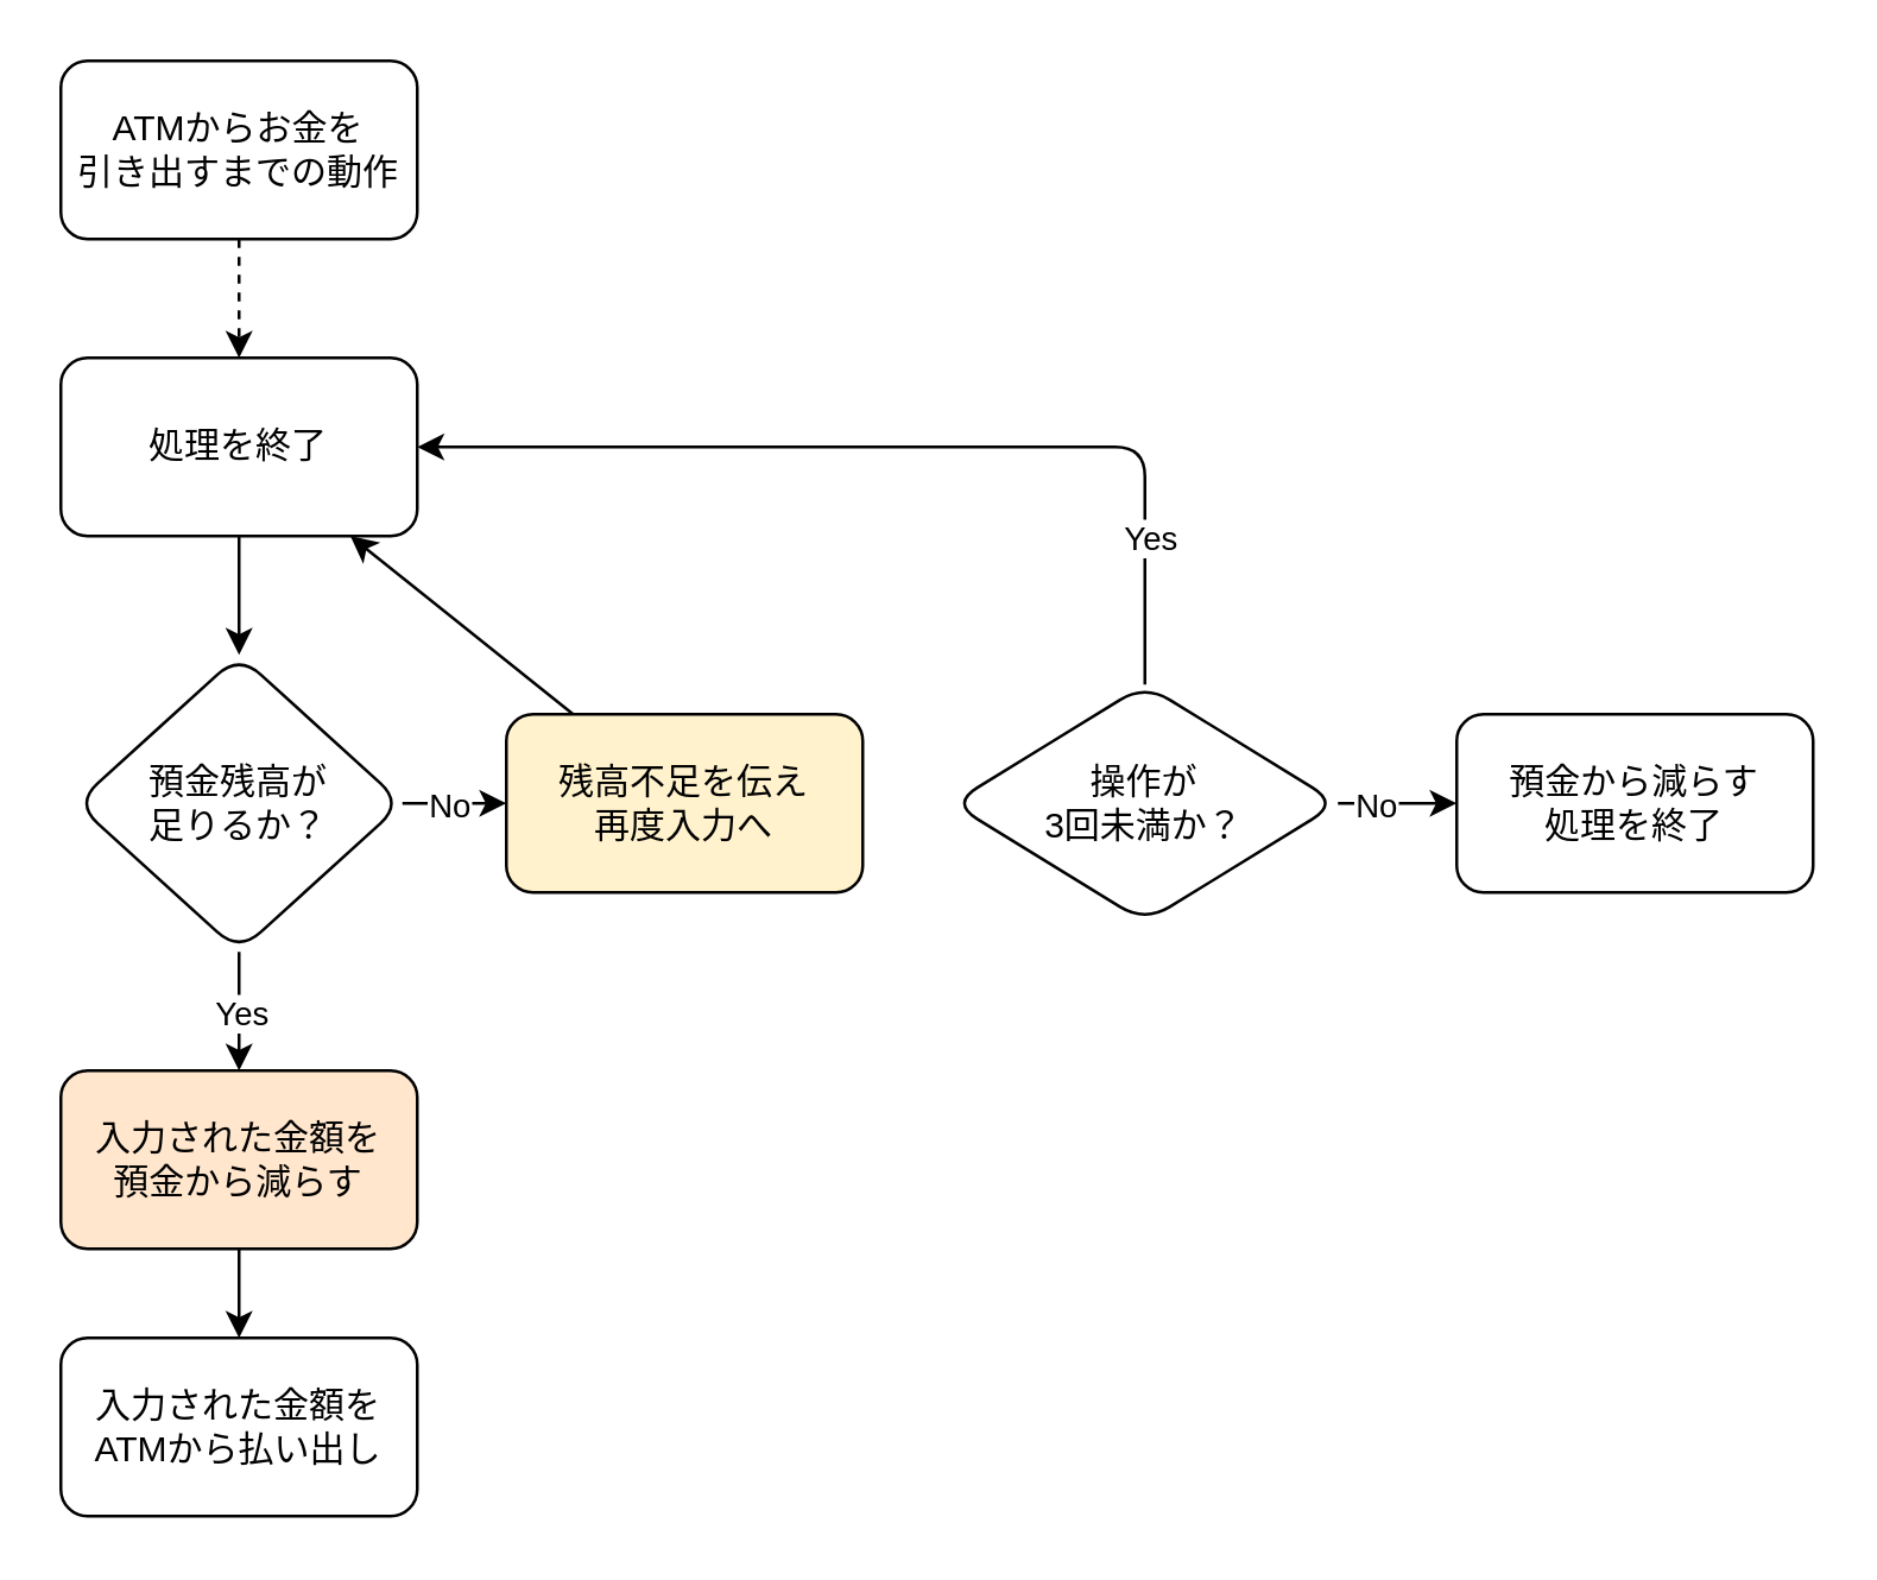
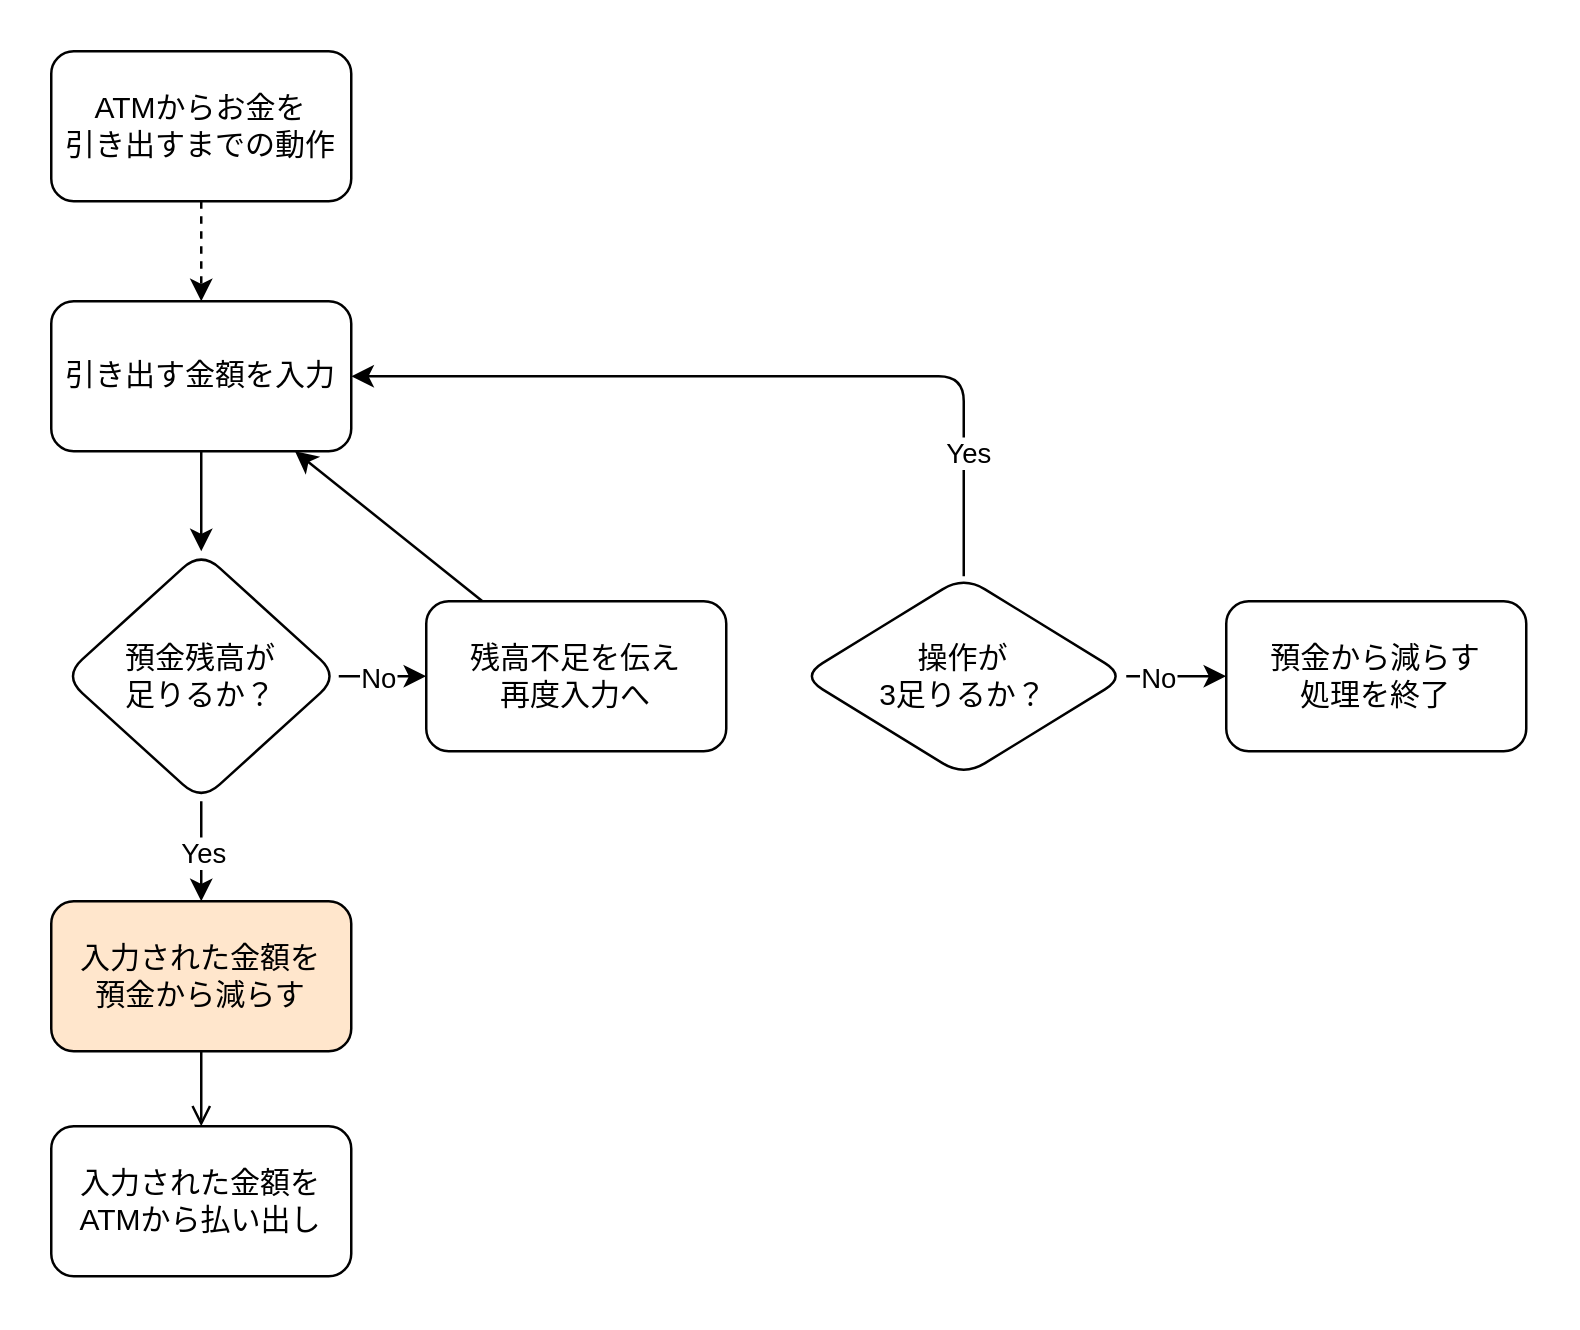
- <mxCell id="5" value="処理を終了" style="whiteSpace=wrap;html=1;rounded=1;" parent="1" vertex="1"><mxGeometry x="20" y="120" width="120" height="60" as="geometry" /></mxCell>
+ <mxCell id="5" value="引き出す金額を入力" style="whiteSpace=wrap;html=1;rounded=1;" parent="1" vertex="1"><mxGeometry x="20" y="120" width="120" height="60" as="geometry" /></mxCell>
- <mxCell id="15" value="残高不足を伝え&lt;br&gt;再度入力へ" style="whiteSpace=wrap;html=1;rounded=1;fillColor=#fff2cc;" parent="1" vertex="1"><mxGeometry x="170" y="240" width="120" height="60" as="geometry" /></mxCell>
+ <mxCell id="15" value="残高不足を伝え&lt;br&gt;再度入力へ" style="whiteSpace=wrap;html=1;rounded=1;" parent="1" vertex="1"><mxGeometry x="170" y="240" width="120" height="60" as="geometry" /></mxCell>
- <mxCell id="20" value="操作が&lt;br&gt;3回未満か？" style="rhombus;whiteSpace=wrap;html=1;rounded=1;" parent="1" vertex="1"><mxGeometry x="320" y="230" width="130" height="80" as="geometry" /></mxCell>
+ <mxCell id="20" value="操作が&lt;br&gt;3足りるか？" style="rhombus;whiteSpace=wrap;html=1;rounded=1;" parent="1" vertex="1"><mxGeometry x="320" y="230" width="130" height="80" as="geometry" /></mxCell>
- <mxCell id="11" value="" style="edgeStyle=none;html=1;" parent="1" source="12" target="13" edge="1"><mxGeometry relative="1" as="geometry" /></mxCell>
+ <mxCell id="11" value="" style="edgeStyle=none;html=1;endArrow=open;" parent="1" source="12" target="13" edge="1"><mxGeometry relative="1" as="geometry" /></mxCell>
